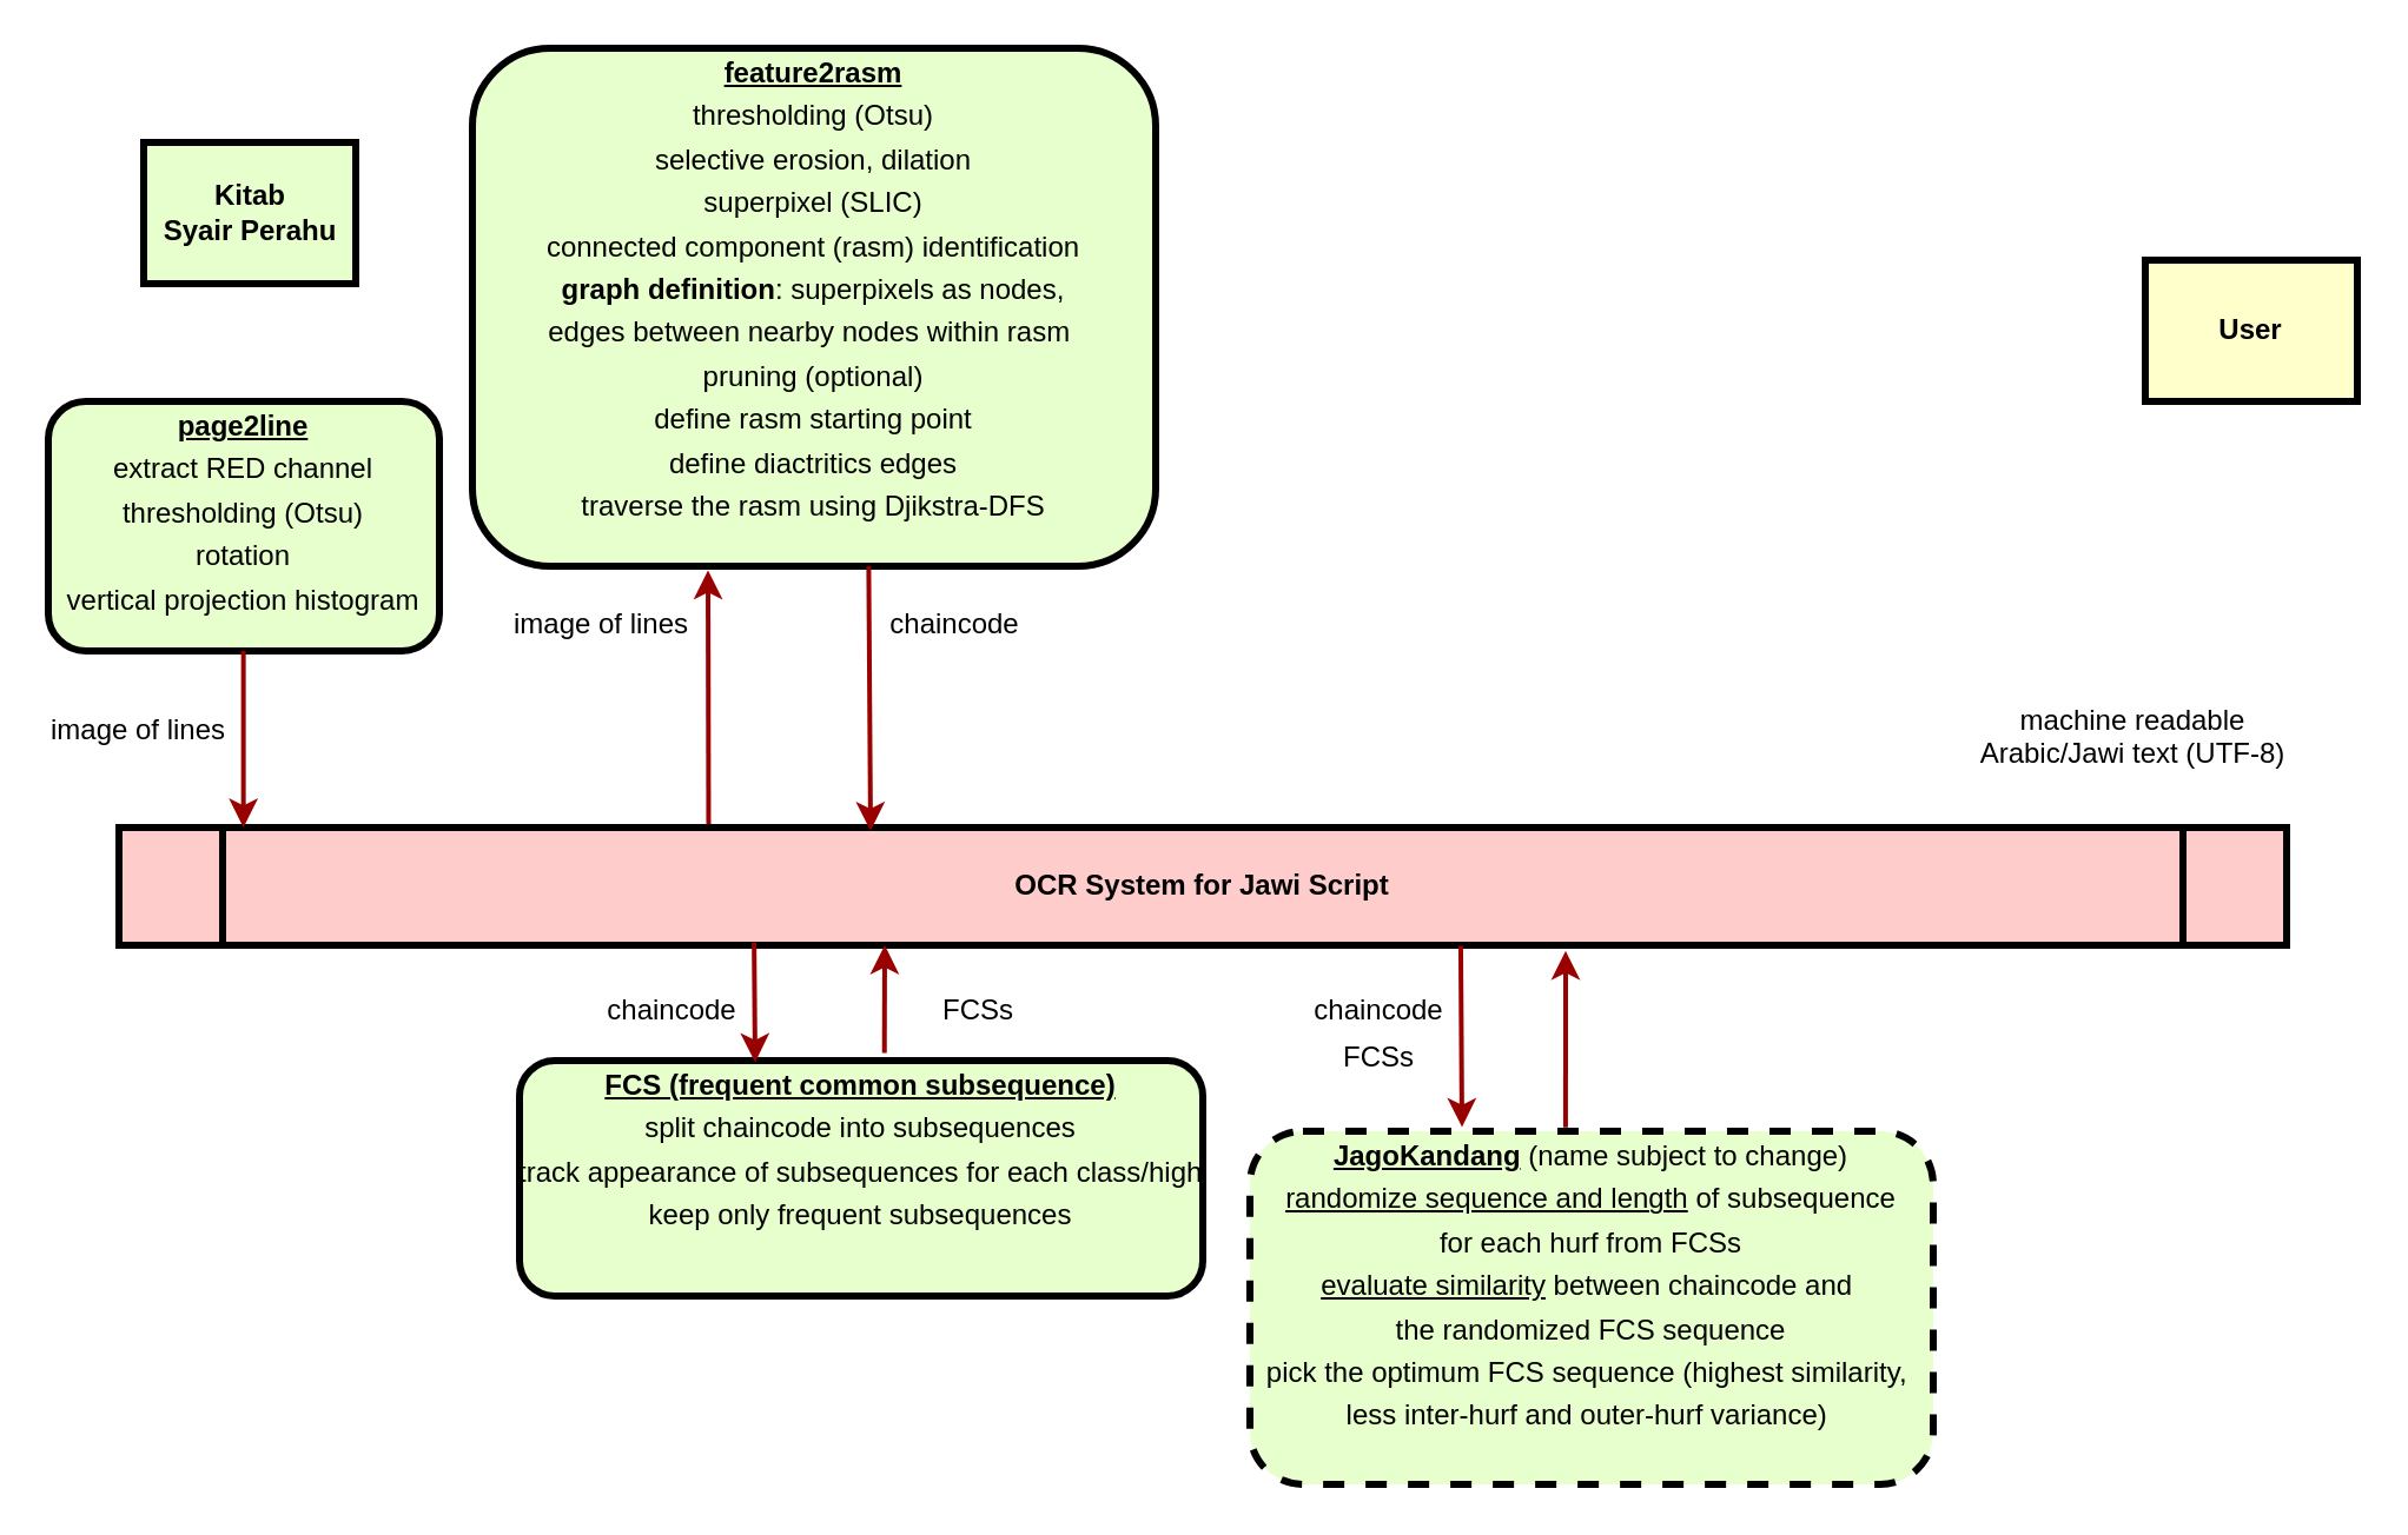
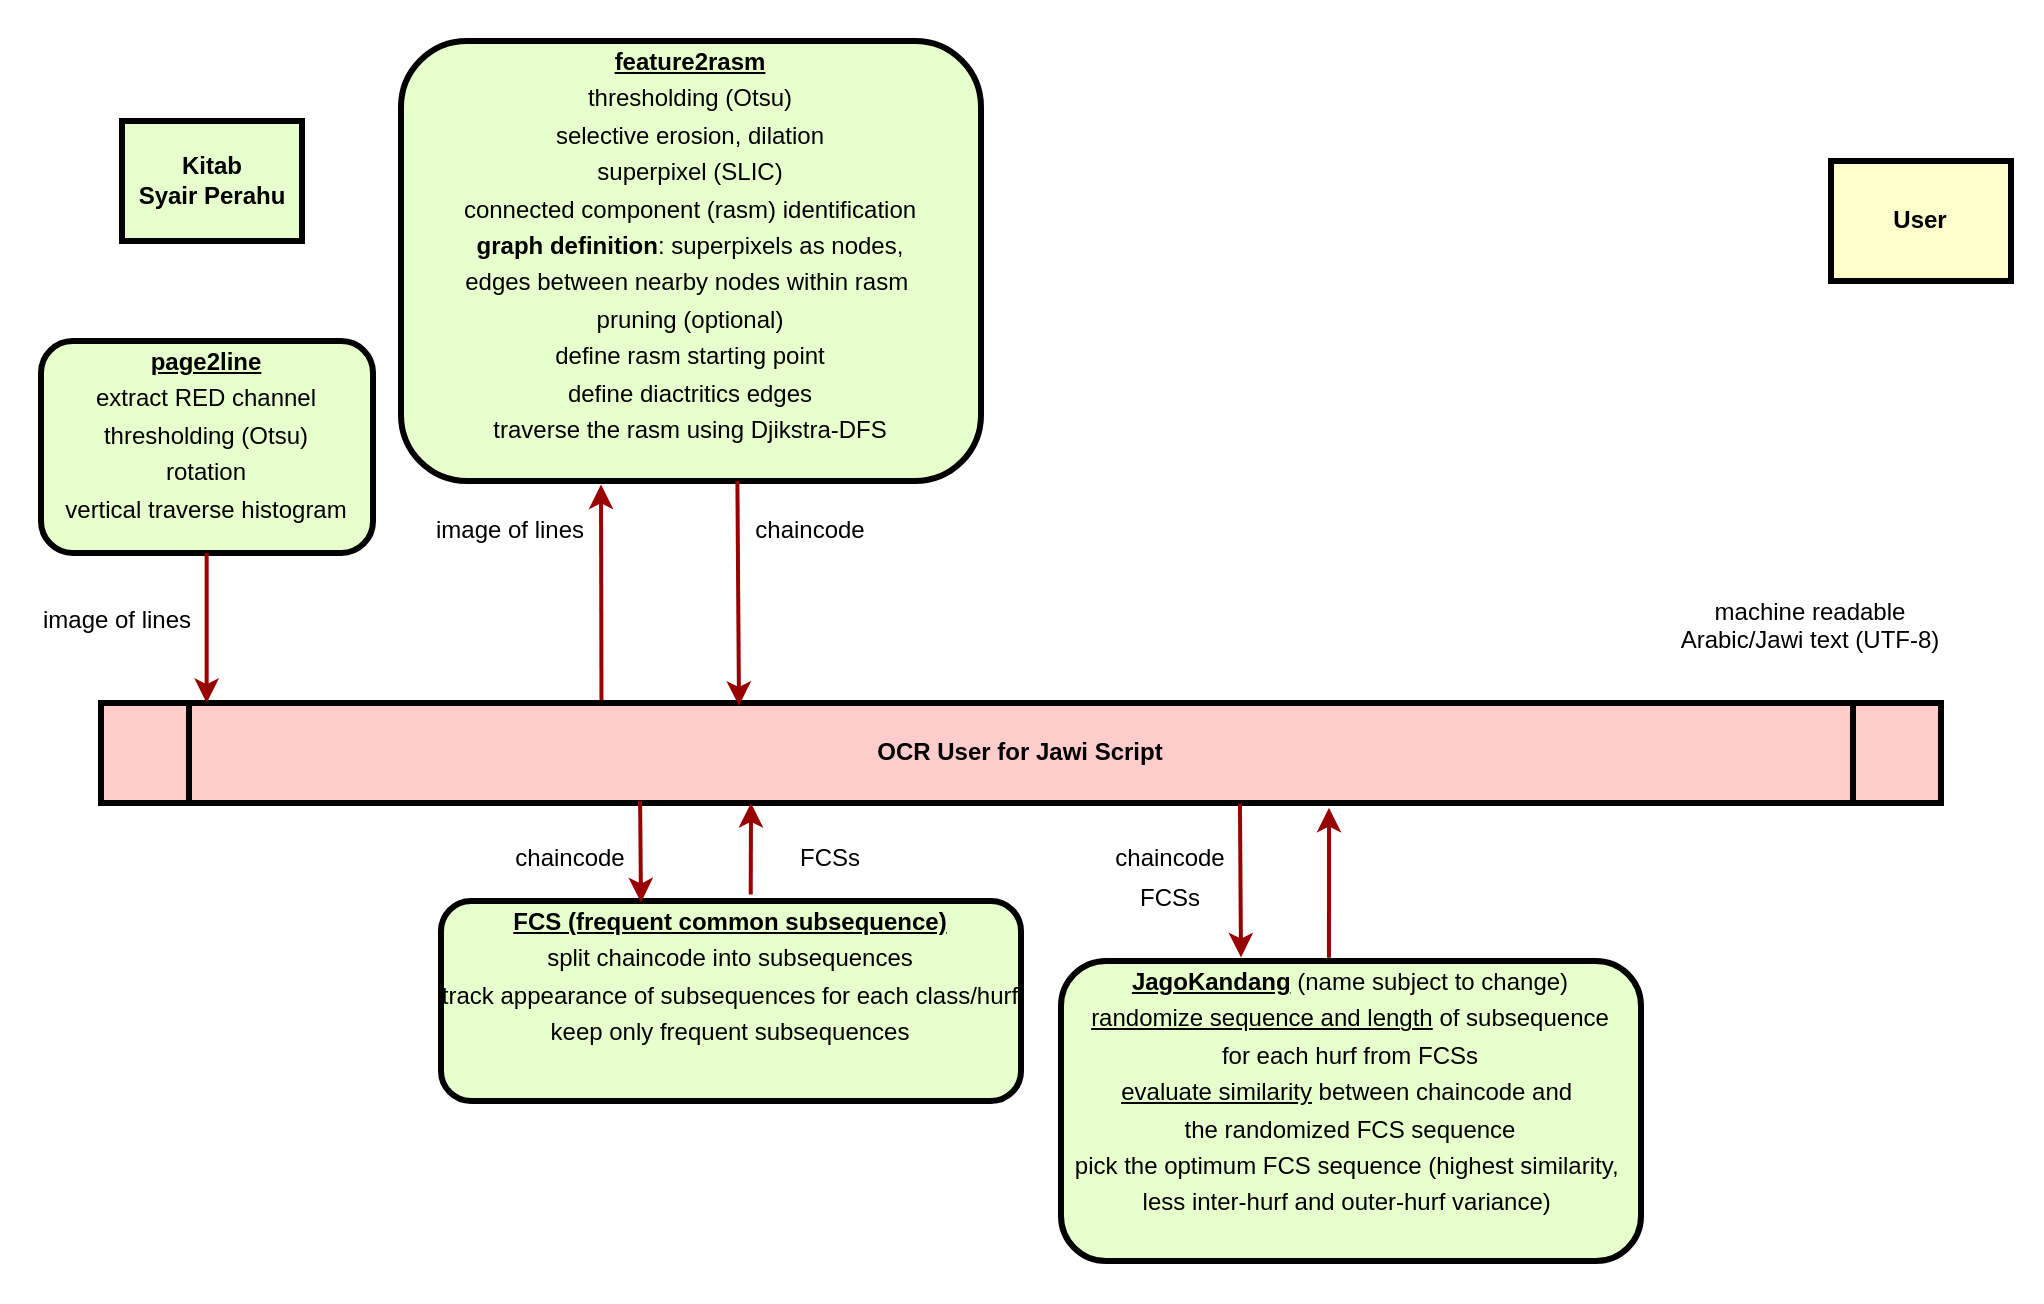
- <mxCell id="5" value="User" style="whiteSpace=wrap;align=center;verticalAlign=middle;fontStyle=1;strokeWidth=3;fillColor=#FFFFCC" parent="1" vertex="1"><mxGeometry x="910" y="110" width="90" height="60" as="geometry" /></mxCell>
+ <mxCell id="5" value="User" style="whiteSpace=wrap;align=center;verticalAlign=middle;fontStyle=1;strokeWidth=3;fillColor=#FFFFCC" parent="1" vertex="1"><mxGeometry x="915" y="80" width="90" height="60" as="geometry" /></mxCell>
- <mxCell id="2" value="&lt;p style=&quot;margin: 0px; margin-top: 4px; text-align: center; text-decoration: underline;&quot;&gt;page2line&lt;/p&gt;&lt;p style=&quot;margin: 4px 0px 0px; text-align: center;&quot;&gt;&lt;span style=&quot;font-weight: normal;&quot;&gt;extract RED channel&lt;/span&gt;&lt;/p&gt;&lt;p style=&quot;margin: 4px 0px 0px; text-align: center;&quot;&gt;&lt;span style=&quot;font-weight: normal;&quot;&gt;thresholding (Otsu)&lt;/span&gt;&lt;/p&gt;&lt;p style=&quot;margin: 4px 0px 0px; text-align: center;&quot;&gt;&lt;span style=&quot;font-weight: normal;&quot;&gt;rotation&lt;/span&gt;&lt;/p&gt;&lt;p style=&quot;margin: 4px 0px 0px; text-align: center;&quot;&gt;&lt;span style=&quot;font-weight: normal;&quot;&gt;vertical projection histogram&lt;/span&gt;&lt;/p&gt;&lt;p style=&quot;margin: 0px; margin-top: 4px; text-align: center; text-decoration: underline;&quot;&gt;&lt;span style=&quot;font-weight: normal;&quot;&gt;&lt;br&gt;&lt;/span&gt;&lt;/p&gt;" style="verticalAlign=middle;align=center;overflow=fill;fontSize=12;fontFamily=Helvetica;html=1;rounded=1;fontStyle=1;strokeWidth=3;fillColor=#E6FFCC" parent="1" vertex="1"><mxGeometry x="20" y="170" width="166" height="106" as="geometry" /></mxCell>
+ <mxCell id="2" value="&lt;p style=&quot;margin: 0px; margin-top: 4px; text-align: center; text-decoration: underline;&quot;&gt;page2line&lt;/p&gt;&lt;p style=&quot;margin: 4px 0px 0px; text-align: center;&quot;&gt;&lt;span style=&quot;font-weight: normal;&quot;&gt;extract RED channel&lt;/span&gt;&lt;/p&gt;&lt;p style=&quot;margin: 4px 0px 0px; text-align: center;&quot;&gt;&lt;span style=&quot;font-weight: normal;&quot;&gt;thresholding (Otsu)&lt;/span&gt;&lt;/p&gt;&lt;p style=&quot;margin: 4px 0px 0px; text-align: center;&quot;&gt;&lt;span style=&quot;font-weight: normal;&quot;&gt;rotation&lt;/span&gt;&lt;/p&gt;&lt;p style=&quot;margin: 4px 0px 0px; text-align: center;&quot;&gt;&lt;span style=&quot;font-weight: normal;&quot;&gt;vertical traverse histogram&lt;/span&gt;&lt;/p&gt;&lt;p style=&quot;margin: 0px; margin-top: 4px; text-align: center; text-decoration: underline;&quot;&gt;&lt;span style=&quot;font-weight: normal;&quot;&gt;&lt;br&gt;&lt;/span&gt;&lt;/p&gt;" style="verticalAlign=middle;align=center;overflow=fill;fontSize=12;fontFamily=Helvetica;html=1;rounded=1;fontStyle=1;strokeWidth=3;fillColor=#E6FFCC" parent="1" vertex="1"><mxGeometry x="20" y="170" width="166" height="106" as="geometry" /></mxCell>
- <mxCell id="4" value="OCR System for Jawi Script" style="shape=process;whiteSpace=wrap;align=center;verticalAlign=middle;size=0.048;fontStyle=1;strokeWidth=3;fillColor=#FFCCCC" parent="1" vertex="1"><mxGeometry x="50" y="351" width="920" height="50" as="geometry" /></mxCell>
+ <mxCell id="4" value="OCR User for Jawi Script" style="shape=process;whiteSpace=wrap;align=center;verticalAlign=middle;size=0.048;fontStyle=1;strokeWidth=3;fillColor=#FFCCCC" parent="1" vertex="1"><mxGeometry x="50" y="351" width="920" height="50" as="geometry" /></mxCell>
- <mxCell id="14" value="&lt;p style=&quot;margin: 0px; margin-top: 4px; text-align: center; text-decoration: underline;&quot;&gt;FCS (frequent common subsequence)&lt;/p&gt;&lt;p style=&quot;margin: 4px 0px 0px; text-align: center;&quot;&gt;&lt;span style=&quot;font-weight: 400;&quot;&gt;split chaincode into subsequences&lt;/span&gt;&lt;/p&gt;&lt;p style=&quot;margin: 4px 0px 0px; text-align: center;&quot;&gt;&lt;span style=&quot;font-weight: 400;&quot;&gt;track appearance of subsequences for each class/highest&lt;/span&gt;&lt;/p&gt;&lt;p style=&quot;margin: 4px 0px 0px; text-align: center;&quot;&gt;&lt;span style=&quot;font-weight: 400;&quot;&gt;keep only frequent subsequences&lt;/span&gt;&lt;/p&gt;" style="verticalAlign=middle;align=center;overflow=fill;fontSize=12;fontFamily=Helvetica;html=1;rounded=1;fontStyle=1;strokeWidth=3;fillColor=#E6FFCC" vertex="1" parent="1"><mxGeometry x="220" y="450" width="290" height="100" as="geometry" /></mxCell>
+ <mxCell id="14" value="&lt;p style=&quot;margin: 0px; margin-top: 4px; text-align: center; text-decoration: underline;&quot;&gt;FCS (frequent common subsequence)&lt;/p&gt;&lt;p style=&quot;margin: 4px 0px 0px; text-align: center;&quot;&gt;&lt;span style=&quot;font-weight: 400;&quot;&gt;split chaincode into subsequences&lt;/span&gt;&lt;/p&gt;&lt;p style=&quot;margin: 4px 0px 0px; text-align: center;&quot;&gt;&lt;span style=&quot;font-weight: 400;&quot;&gt;track appearance of subsequences for each class/hurf&lt;/span&gt;&lt;/p&gt;&lt;p style=&quot;margin: 4px 0px 0px; text-align: center;&quot;&gt;&lt;span style=&quot;font-weight: 400;&quot;&gt;keep only frequent subsequences&lt;/span&gt;&lt;/p&gt;" style="verticalAlign=middle;align=center;overflow=fill;fontSize=12;fontFamily=Helvetica;html=1;rounded=1;fontStyle=1;strokeWidth=3;fillColor=#E6FFCC" vertex="1" parent="1"><mxGeometry x="220" y="450" width="290" height="100" as="geometry" /></mxCell>
- <mxCell id="19" value="&lt;p style=&quot;margin: 4px 0px 0px; text-align: center;&quot;&gt;&lt;span style=&quot;text-decoration-line: underline;&quot;&gt;JagoKandang&lt;/span&gt;&amp;nbsp;&lt;span style=&quot;font-weight: normal;&quot;&gt;(name subject to change)&lt;/span&gt;&lt;/p&gt;&lt;p style=&quot;margin: 4px 0px 0px; text-align: center;&quot;&gt;&lt;span style=&quot;font-weight: normal;&quot;&gt;&lt;u&gt;randomize sequence and length&lt;/u&gt; of subsequence&lt;/span&gt;&lt;/p&gt;&lt;p style=&quot;margin: 4px 0px 0px; text-align: center;&quot;&gt;&lt;span style=&quot;font-weight: normal;&quot;&gt;for each hurf from FCSs&lt;/span&gt;&lt;/p&gt;&lt;p style=&quot;margin: 4px 0px 0px; text-align: center;&quot;&gt;&lt;span style=&quot;font-weight: 400;&quot;&gt;&lt;u&gt;evaluate similarity&lt;/u&gt;&amp;nbsp;between chaincode and&amp;nbsp;&lt;/span&gt;&lt;/p&gt;&lt;p style=&quot;margin: 4px 0px 0px; text-align: center;&quot;&gt;&lt;span style=&quot;font-weight: 400;&quot;&gt;the randomized FCS sequence&lt;/span&gt;&lt;/p&gt;&lt;p style=&quot;margin: 4px 0px 0px; text-align: center;&quot;&gt;&lt;span style=&quot;font-weight: 400;&quot;&gt;pick the optimum FCS sequence (highest similarity,&amp;nbsp;&lt;/span&gt;&lt;/p&gt;&lt;p style=&quot;margin: 4px 0px 0px; text-align: center;&quot;&gt;&lt;span style=&quot;font-weight: 400;&quot;&gt;less inter-hurf and outer-hurf variance)&amp;nbsp;&lt;/span&gt;&lt;/p&gt;" style="verticalAlign=middle;align=center;overflow=fill;fontSize=12;fontFamily=Helvetica;html=1;rounded=1;fontStyle=1;strokeWidth=3;fillColor=#E6FFCC;dashed=1;" vertex="1" parent="1"><mxGeometry x="530" y="480" width="290" height="150" as="geometry" /></mxCell>
+ <mxCell id="19" value="&lt;p style=&quot;margin: 4px 0px 0px; text-align: center;&quot;&gt;&lt;span style=&quot;text-decoration-line: underline;&quot;&gt;JagoKandang&lt;/span&gt;&amp;nbsp;&lt;span style=&quot;font-weight: normal;&quot;&gt;(name subject to change)&lt;/span&gt;&lt;/p&gt;&lt;p style=&quot;margin: 4px 0px 0px; text-align: center;&quot;&gt;&lt;span style=&quot;font-weight: normal;&quot;&gt;&lt;u&gt;randomize sequence and length&lt;/u&gt; of subsequence&lt;/span&gt;&lt;/p&gt;&lt;p style=&quot;margin: 4px 0px 0px; text-align: center;&quot;&gt;&lt;span style=&quot;font-weight: normal;&quot;&gt;for each hurf from FCSs&lt;/span&gt;&lt;/p&gt;&lt;p style=&quot;margin: 4px 0px 0px; text-align: center;&quot;&gt;&lt;span style=&quot;font-weight: 400;&quot;&gt;&lt;u&gt;evaluate similarity&lt;/u&gt;&amp;nbsp;between chaincode and&amp;nbsp;&lt;/span&gt;&lt;/p&gt;&lt;p style=&quot;margin: 4px 0px 0px; text-align: center;&quot;&gt;&lt;span style=&quot;font-weight: 400;&quot;&gt;the randomized FCS sequence&lt;/span&gt;&lt;/p&gt;&lt;p style=&quot;margin: 4px 0px 0px; text-align: center;&quot;&gt;&lt;span style=&quot;font-weight: 400;&quot;&gt;pick the optimum FCS sequence (highest similarity,&amp;nbsp;&lt;/span&gt;&lt;/p&gt;&lt;p style=&quot;margin: 4px 0px 0px; text-align: center;&quot;&gt;&lt;span style=&quot;font-weight: 400;&quot;&gt;less inter-hurf and outer-hurf variance)&amp;nbsp;&lt;/span&gt;&lt;/p&gt;" style="verticalAlign=middle;align=center;overflow=fill;fontSize=12;fontFamily=Helvetica;html=1;rounded=1;fontStyle=1;strokeWidth=3;fillColor=#E6FFCC" vertex="1" parent="1"><mxGeometry x="530" y="480" width="290" height="150" as="geometry" /></mxCell>
